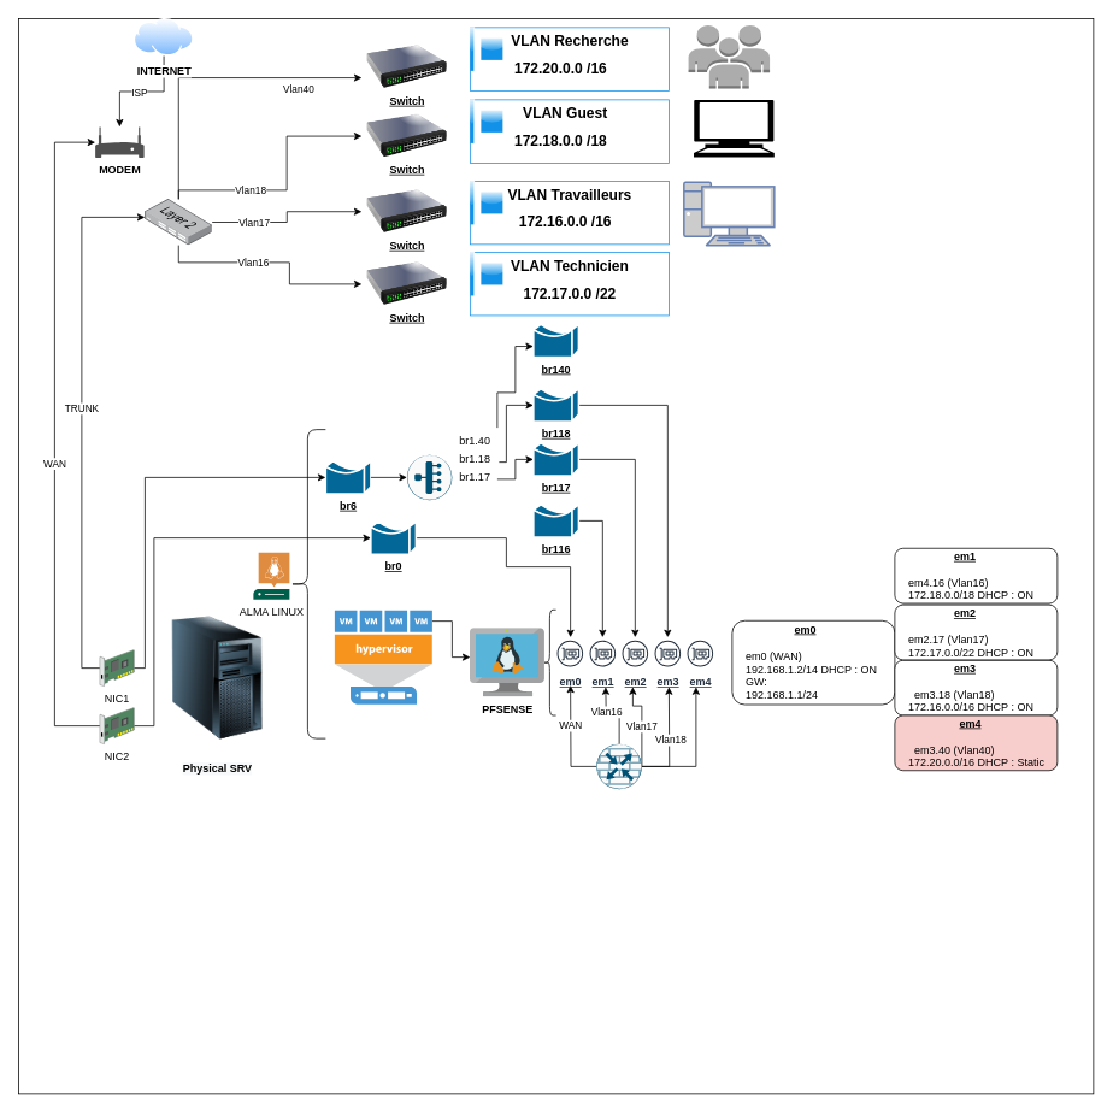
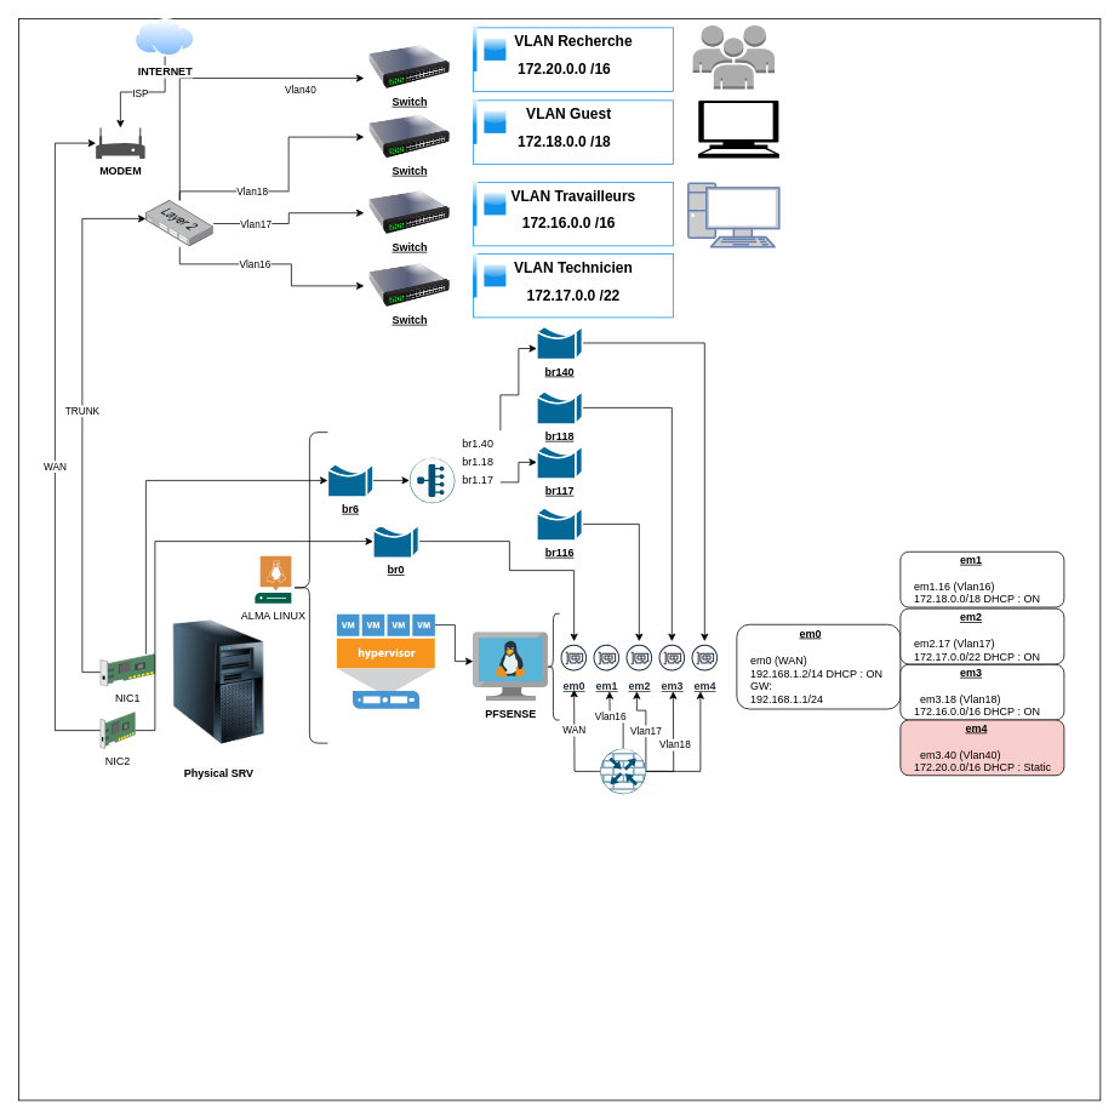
- <mxCell id="10" style="edgeStyle=orthogonalEdgeStyle;rounded=0;orthogonalLoop=1;jettySize=auto;html=1;entryX=0;entryY=0.5;entryDx=0;entryDy=0;entryPerimeter=0;exitX=1.04;exitY=0.65;exitDx=0;exitDy=0;exitPerimeter=0;" parent="1" source="36" target="18" edge="1"><mxGeometry relative="1" as="geometry"><Array as="points"><mxPoint x="560" y="511" /><mxPoint x="560" y="448" /></Array></mxGeometry></mxCell>
- <mxCell id="19" style="edgeStyle=orthogonalEdgeStyle;rounded=0;orthogonalLoop=1;jettySize=auto;html=1;" parent="1" source="20" target="33" edge="1"><mxGeometry relative="1" as="geometry"><mxPoint x="687.61" y="460" as="targetPoint" /></mxGeometry></mxCell>
+ <mxCell id="87" style="edgeStyle=orthogonalEdgeStyle;rounded=0;orthogonalLoop=1;jettySize=auto;html=1;" edge="1" parent="1" source="88" target="92"><mxGeometry relative="1" as="geometry" /></mxCell>
- <mxCell id="21" style="edgeStyle=orthogonalEdgeStyle;rounded=0;orthogonalLoop=1;jettySize=auto;html=1;" parent="1" source="22" target="32" edge="1"><mxGeometry relative="1" as="geometry"><mxPoint x="687.61" y="543" as="targetPoint" /></mxGeometry></mxCell>
+ <mxCell id="21" style="edgeStyle=orthogonalEdgeStyle;rounded=0;orthogonalLoop=1;jettySize=auto;html=1;" parent="1" source="22" target="33" edge="1"><mxGeometry relative="1" as="geometry"><mxPoint x="687.61" y="543" as="targetPoint" /></mxGeometry></mxCell>
- <mxCell id="49" value="&lt;blockquote style=&quot;margin: 0px 0px 0px 40px ; border: none ; padding: 0px&quot;&gt;&lt;/blockquote&gt;&lt;span&gt;&lt;div style=&quot;text-align: center&quot;&gt;&lt;span&gt;&lt;b&gt;&lt;u&gt;em1&lt;/u&gt;&lt;/b&gt;&lt;/span&gt;&lt;/div&gt;&lt;br&gt;&amp;nbsp; &amp;nbsp; em4.16 (Vlan16)&lt;/span&gt;&lt;br&gt;&lt;blockquote style=&quot;margin: 0px 0px 0px 40px ; border: none ; padding: 0px&quot;&gt;&lt;/blockquote&gt;&lt;span&gt;&amp;nbsp; &amp;nbsp; 172.18.0.0/18&amp;nbsp;&lt;/span&gt;&lt;span style=&quot;font-family: &amp;#34;helvetica&amp;#34;&quot;&gt;DHCP : ON&lt;/span&gt;&lt;br&gt;&lt;blockquote style=&quot;margin: 0px 0px 0px 40px ; border: none ; padding: 0px&quot;&gt;&lt;/blockquote&gt;" style="rounded=1;whiteSpace=wrap;html=1;align=left;" parent="1" vertex="1"><mxGeometry x="990" y="606.5" width="180" height="61" as="geometry" /></mxCell>
+ <mxCell id="49" value="&lt;blockquote style=&quot;margin: 0px 0px 0px 40px ; border: none ; padding: 0px&quot;&gt;&lt;/blockquote&gt;&lt;span&gt;&lt;div style=&quot;text-align: center&quot;&gt;&lt;span&gt;&lt;b&gt;&lt;u&gt;em1&lt;/u&gt;&lt;/b&gt;&lt;/span&gt;&lt;/div&gt;&lt;br&gt;&amp;nbsp; &amp;nbsp; em1.16 (Vlan16)&lt;/span&gt;&lt;br&gt;&lt;blockquote style=&quot;margin: 0px 0px 0px 40px ; border: none ; padding: 0px&quot;&gt;&lt;/blockquote&gt;&lt;span&gt;&amp;nbsp; &amp;nbsp; 172.18.0.0/18&amp;nbsp;&lt;/span&gt;&lt;span style=&quot;font-family: &amp;#34;helvetica&amp;#34;&quot;&gt;DHCP : ON&lt;/span&gt;&lt;br&gt;&lt;blockquote style=&quot;margin: 0px 0px 0px 40px ; border: none ; padding: 0px&quot;&gt;&lt;/blockquote&gt;" style="rounded=1;whiteSpace=wrap;html=1;align=left;" parent="1" vertex="1"><mxGeometry x="990" y="606.5" width="180" height="61" as="geometry" /></mxCell>
- <mxCell id="26" value="NIC1" style="shadow=0;dashed=0;html=1;labelPosition=center;verticalLabelPosition=bottom;verticalAlign=top;align=center;outlineConnect=0;shape=mxgraph.veeam.3d.network_card;" parent="1" vertex="1"><mxGeometry x="110" y="719" width="38" height="40" as="geometry" /></mxCell>
+ <mxCell id="26" value="NIC1" style="shadow=0;dashed=0;html=1;labelPosition=center;verticalLabelPosition=bottom;verticalAlign=top;align=center;outlineConnect=0;shape=mxgraph.veeam.3d.network_card;" parent="1" vertex="1"><mxGeometry x="110" y="719" width="60" height="35" as="geometry" /></mxCell>
